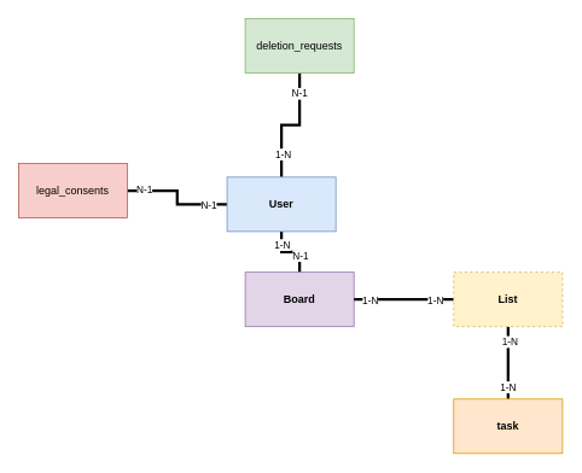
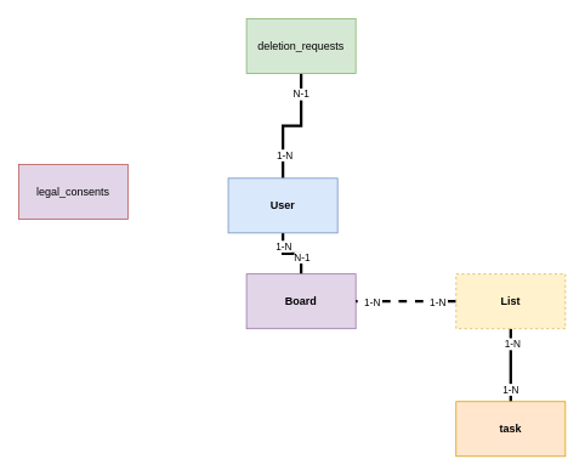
- <mxCell id="21" value="legal_consents" style="rounded=0;whiteSpace=wrap;html=1;fillColor=#f8cecc;strokeColor=#b85450;" vertex="1" parent="1"><mxGeometry x="20" y="180" width="120" height="60" as="geometry" /></mxCell>
+ <mxCell id="21" value="legal_consents" style="rounded=0;whiteSpace=wrap;html=1;fillColor=#e1d5e7;strokeColor=#b85450;" vertex="1" parent="1"><mxGeometry x="20" y="180" width="120" height="60" as="geometry" /></mxCell>
- <mxCell id="5" style="edgeStyle=orthogonalEdgeStyle;rounded=0;orthogonalLoop=1;jettySize=auto;html=1;exitX=0;exitY=0.5;exitDx=0;exitDy=0;entryX=1;entryY=0.5;entryDx=0;entryDy=0;endArrow=none;endFill=0;strokeWidth=3;" edge="1" parent="1" source="11" target="21"><mxGeometry relative="1" as="geometry" /></mxCell>
- <mxCell id="6" value="N-1" style="edgeLabel;html=1;align=center;verticalAlign=middle;resizable=0;points=[];" vertex="1" connectable="0" parent="5"><mxGeometry x="0.708" y="-2" relative="1" as="geometry"><mxPoint as="offset" /></mxGeometry></mxCell>
- <mxCell id="7" value="N-1" style="edgeLabel;html=1;align=center;verticalAlign=middle;resizable=0;points=[];" vertex="1" connectable="0" parent="5"><mxGeometry x="-0.661" y="1" relative="1" as="geometry"><mxPoint as="offset" /></mxGeometry></mxCell>
- <mxCell id="16" style="edgeStyle=orthogonalEdgeStyle;rounded=0;orthogonalLoop=1;jettySize=auto;html=1;entryX=1;entryY=0.5;entryDx=0;entryDy=0;endArrow=none;endFill=0;strokeWidth=3;" parent="1" source="19" target="12" edge="1"><mxGeometry relative="1" as="geometry" /></mxCell>
+ <mxCell id="16" style="edgeStyle=orthogonalEdgeStyle;rounded=0;orthogonalLoop=1;jettySize=auto;html=1;entryX=1;entryY=0.5;entryDx=0;entryDy=0;endArrow=none;endFill=0;strokeWidth=3;dashed=1;" parent="1" source="19" target="12" edge="1"><mxGeometry relative="1" as="geometry" /></mxCell>
